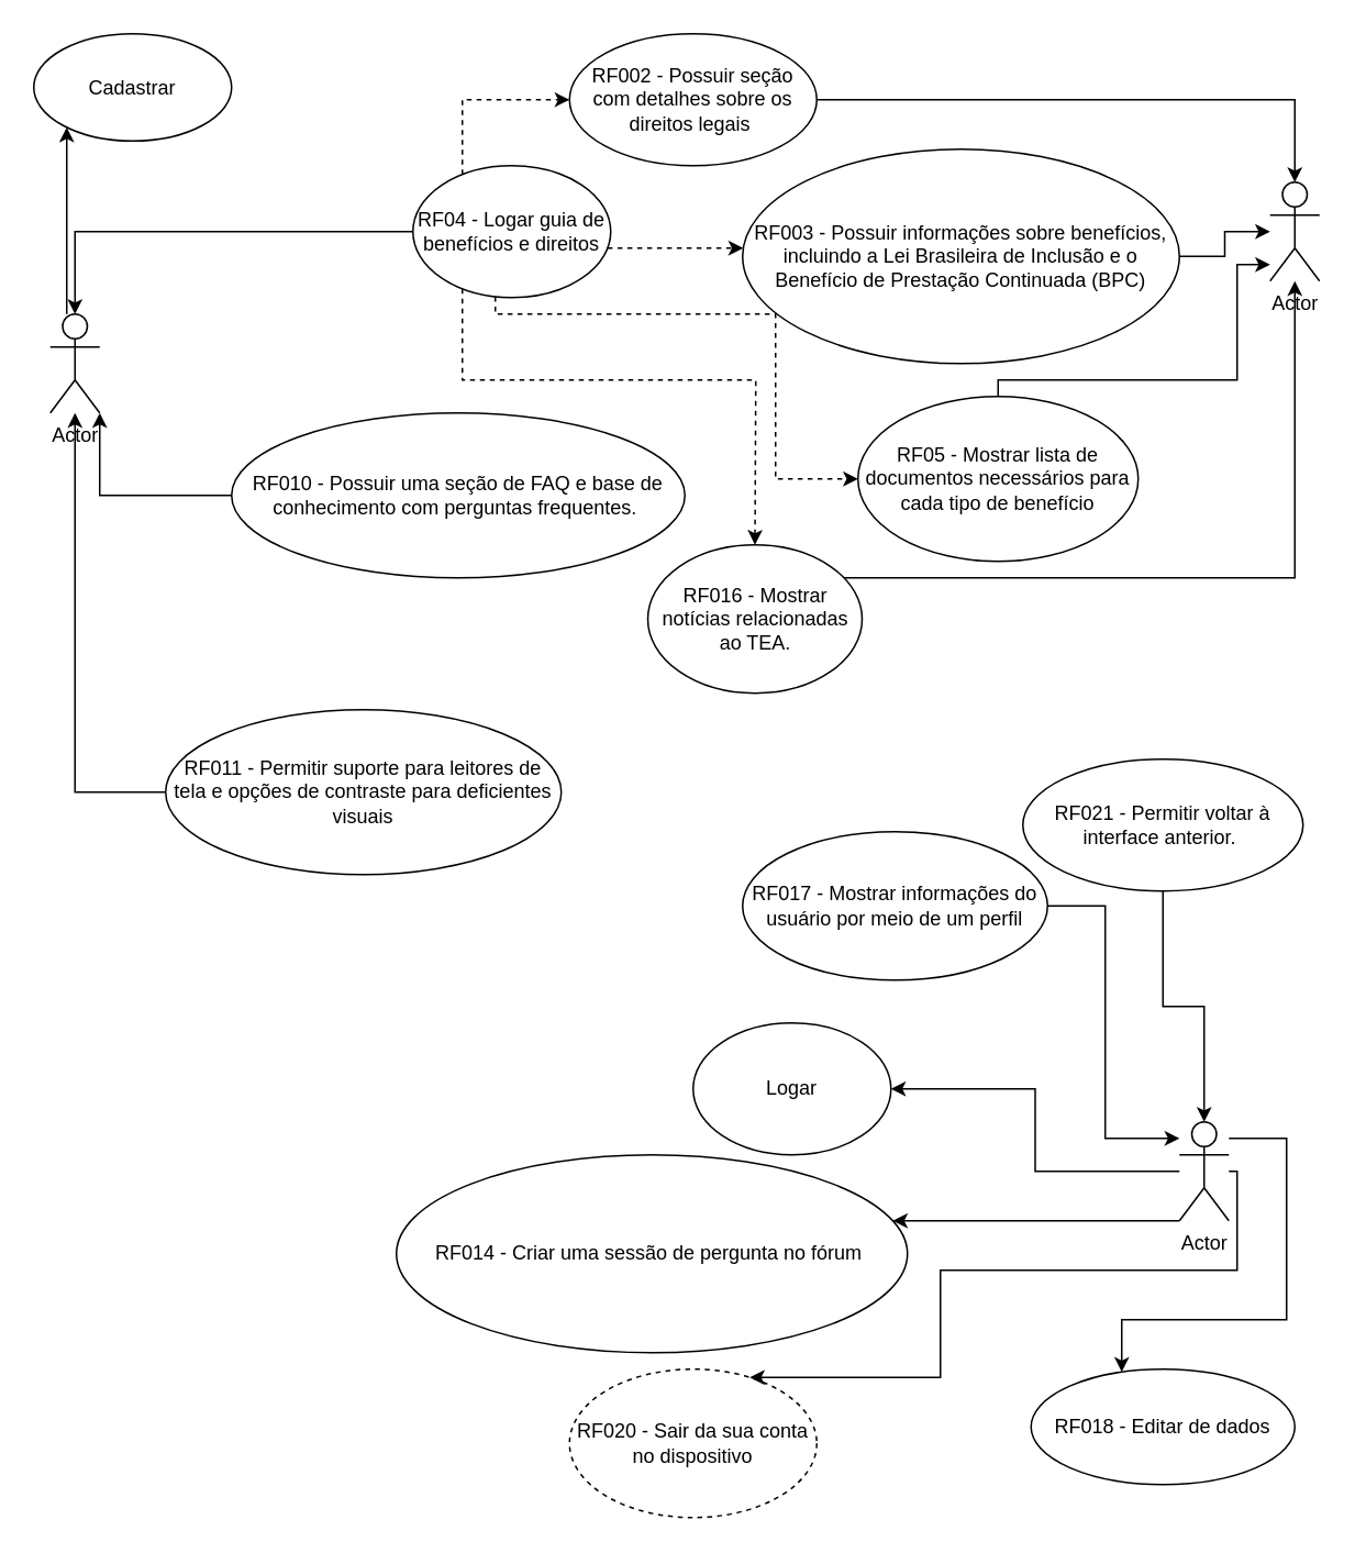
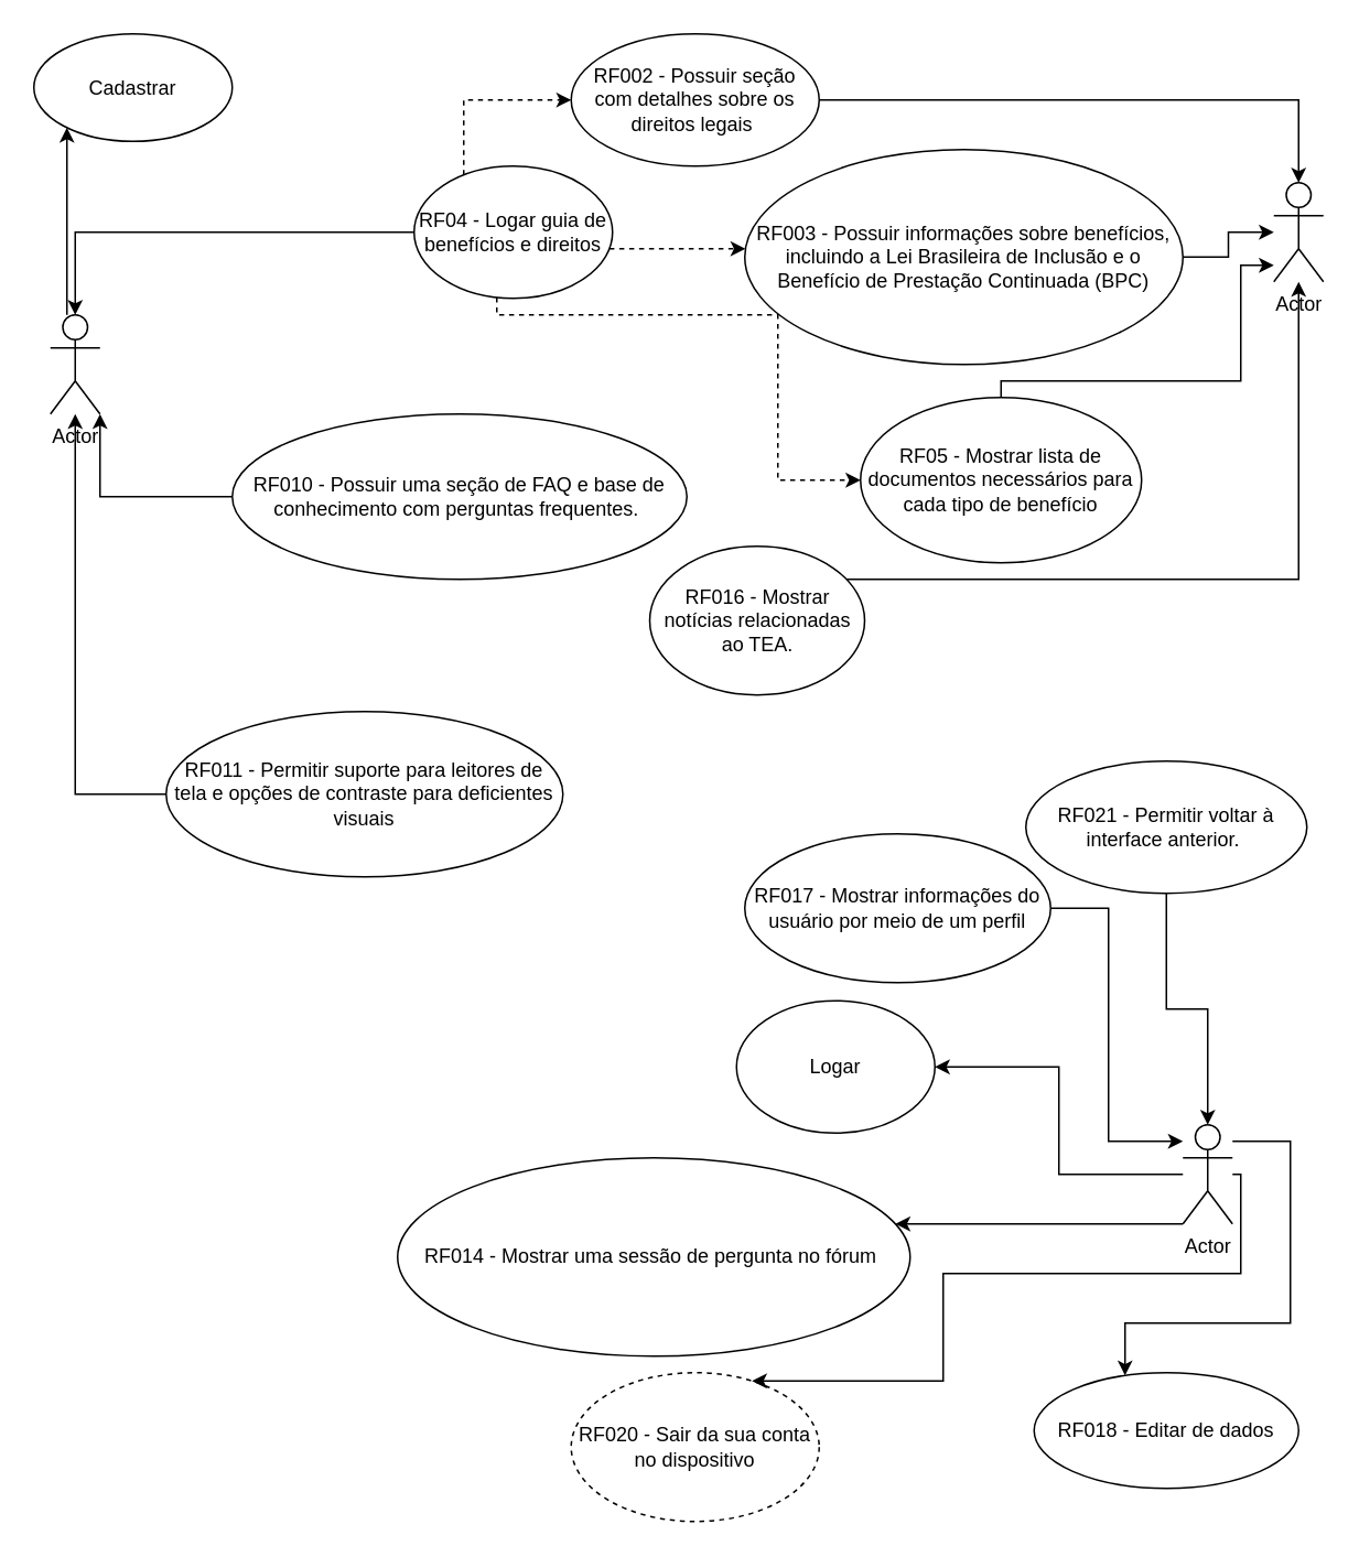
- <mxCell id="9" style="edgeStyle=orthogonalEdgeStyle;rounded=0;orthogonalLoop=1;jettySize=auto;html=1;dashed=1;" edge="1" parent="1" source="11" target="24"><mxGeometry relative="1" as="geometry"><Array as="points"><mxPoint x="280" y="230" /><mxPoint x="458" y="230" /></Array></mxGeometry></mxCell>
- <mxCell id="5" value="Logar" style="ellipse;whiteSpace=wrap;html=1;" vertex="1" parent="1"><mxGeometry x="420" y="620" width="120" height="80" as="geometry" /></mxCell>
+ <mxCell id="5" value="Logar" style="ellipse;whiteSpace=wrap;html=1;" vertex="1" parent="1"><mxGeometry x="445" y="605" width="120" height="80" as="geometry" /></mxCell>
- <mxCell id="22" value="RF014 - Criar uma sessão de pergunta no fórum&amp;nbsp;" style="ellipse;whiteSpace=wrap;html=1;" vertex="1" parent="1"><mxGeometry x="240" y="700" width="310" height="120" as="geometry" /></mxCell>
+ <mxCell id="22" value="RF014 - Mostrar uma sessão de pergunta no fórum&amp;nbsp;" style="ellipse;whiteSpace=wrap;html=1;" vertex="1" parent="1"><mxGeometry x="240" y="700" width="310" height="120" as="geometry" /></mxCell>
